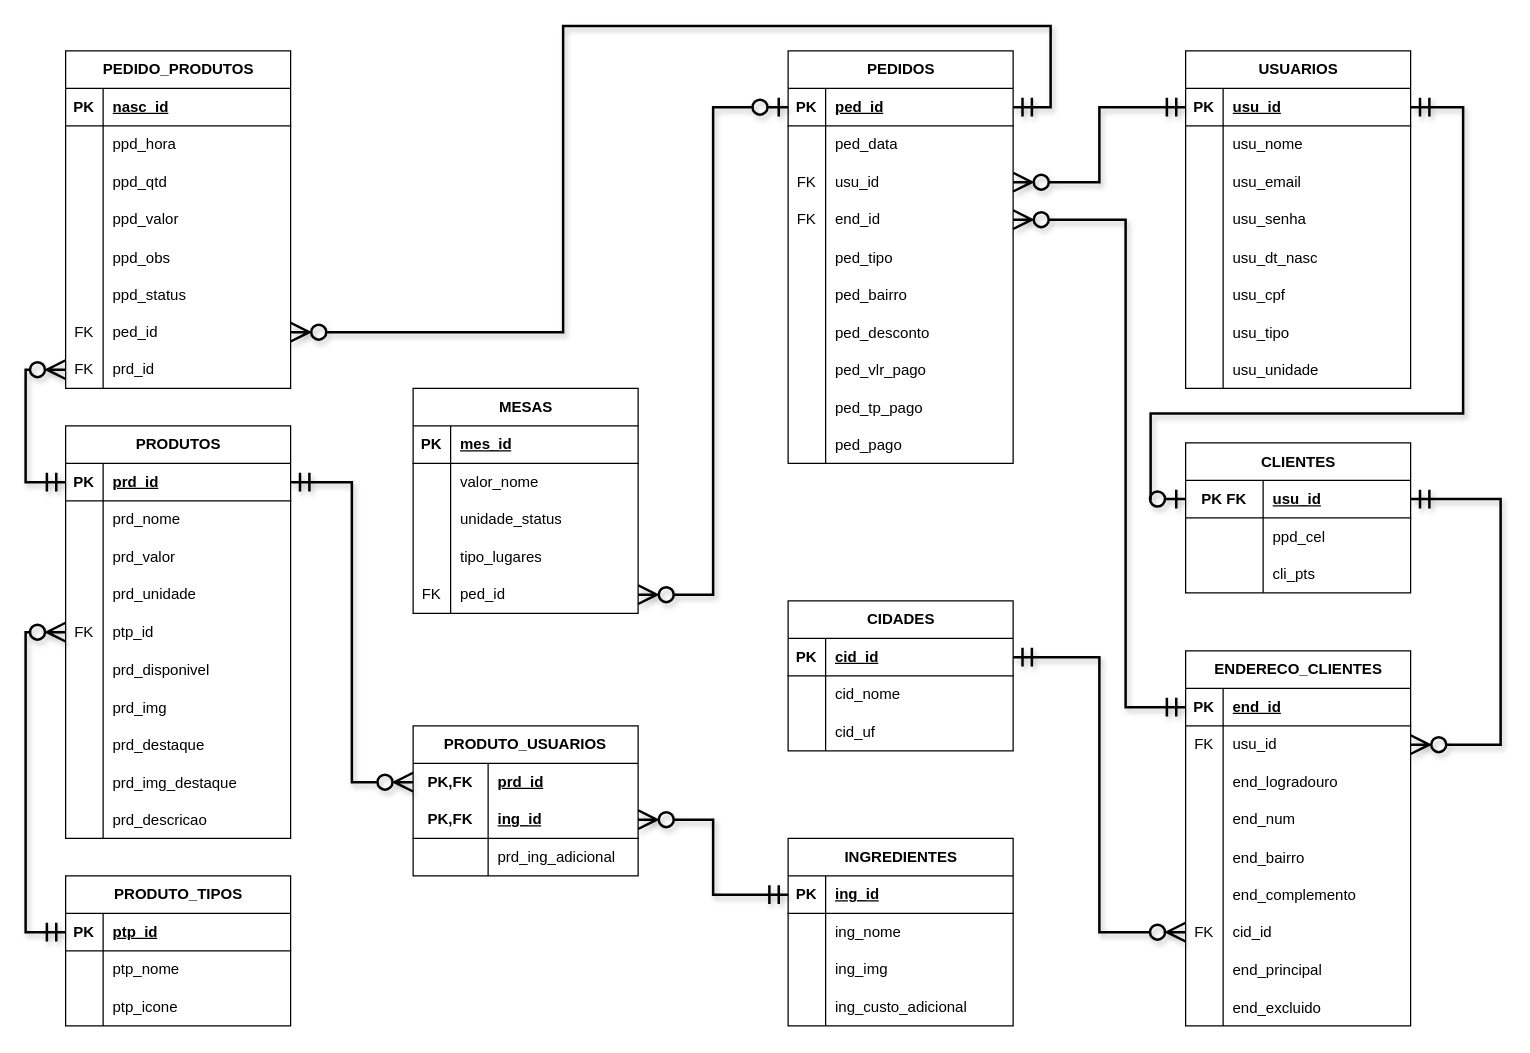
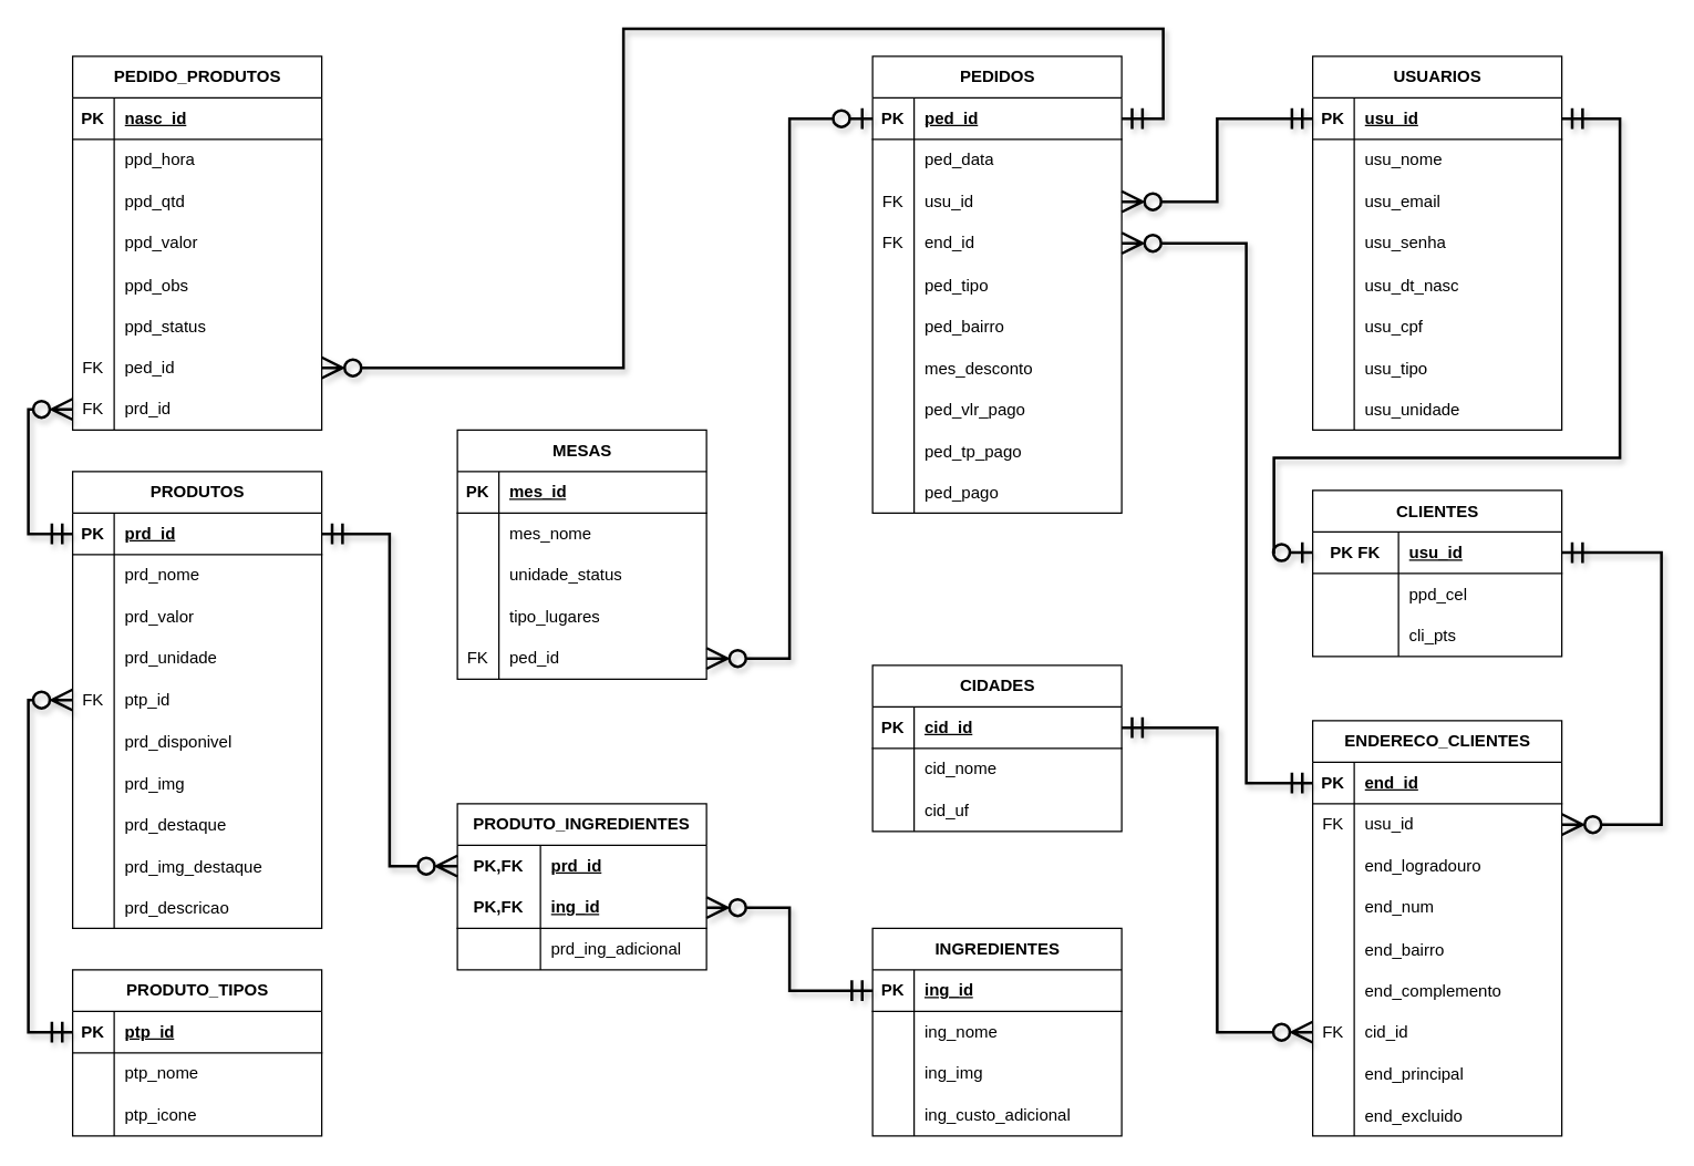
- <mxCell id="48" value="ped_desconto" style="shape=partialRectangle;connectable=0;fillColor=none;top=0;left=0;bottom=0;right=0;align=left;spacingLeft=6;overflow=hidden;" parent="46" vertex="1"><mxGeometry x="30" width="150" height="30" as="geometry"><mxRectangle width="150" height="30" as="alternateBounds" /></mxGeometry></mxCell>
+ <mxCell id="48" value="mes_desconto" style="shape=partialRectangle;connectable=0;fillColor=none;top=0;left=0;bottom=0;right=0;align=left;spacingLeft=6;overflow=hidden;" parent="46" vertex="1"><mxGeometry x="30" width="150" height="30" as="geometry"><mxRectangle width="150" height="30" as="alternateBounds" /></mxGeometry></mxCell>
- <mxCell id="99" value="valor_nome" style="shape=partialRectangle;connectable=0;fillColor=none;top=0;left=0;bottom=0;right=0;align=left;spacingLeft=6;overflow=hidden;whiteSpace=wrap;html=1;" parent="97" vertex="1"><mxGeometry x="30" width="150" height="30" as="geometry"><mxRectangle width="150" height="30" as="alternateBounds" /></mxGeometry></mxCell>
+ <mxCell id="99" value="mes_nome" style="shape=partialRectangle;connectable=0;fillColor=none;top=0;left=0;bottom=0;right=0;align=left;spacingLeft=6;overflow=hidden;whiteSpace=wrap;html=1;" parent="97" vertex="1"><mxGeometry x="30" width="150" height="30" as="geometry"><mxRectangle width="150" height="30" as="alternateBounds" /></mxGeometry></mxCell>
- <mxCell id="109" value="PRODUTO_USUARIOS" style="shape=table;startSize=30;container=1;collapsible=1;childLayout=tableLayout;fixedRows=1;rowLines=0;fontStyle=1;align=center;resizeLast=1;html=1;whiteSpace=wrap;" parent="1" vertex="1"><mxGeometry x="330" y="580" width="180" height="120" as="geometry" /></mxCell>
+ <mxCell id="109" value="PRODUTO_INGREDIENTES" style="shape=table;startSize=30;container=1;collapsible=1;childLayout=tableLayout;fixedRows=1;rowLines=0;fontStyle=1;align=center;resizeLast=1;html=1;whiteSpace=wrap;" parent="1" vertex="1"><mxGeometry x="330" y="580" width="180" height="120" as="geometry" /></mxCell>
